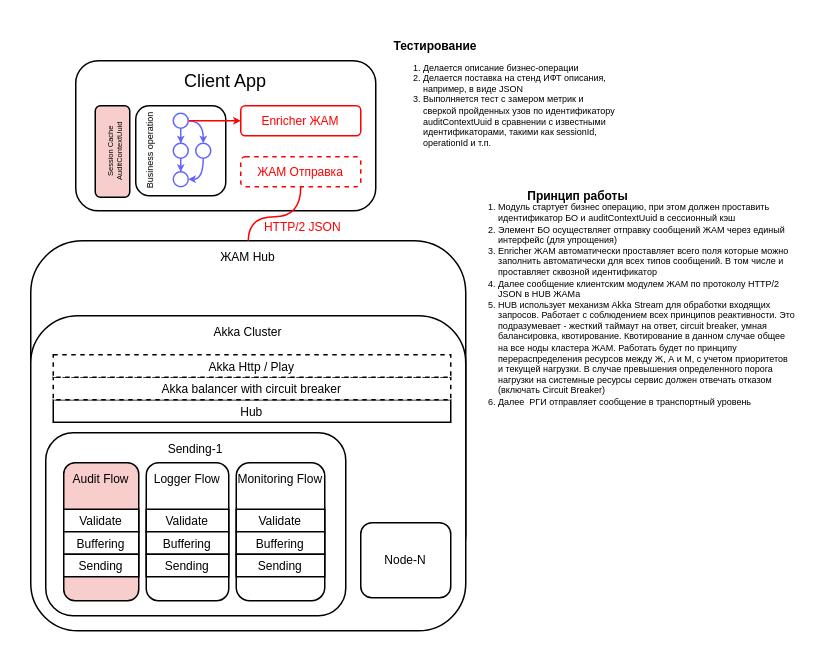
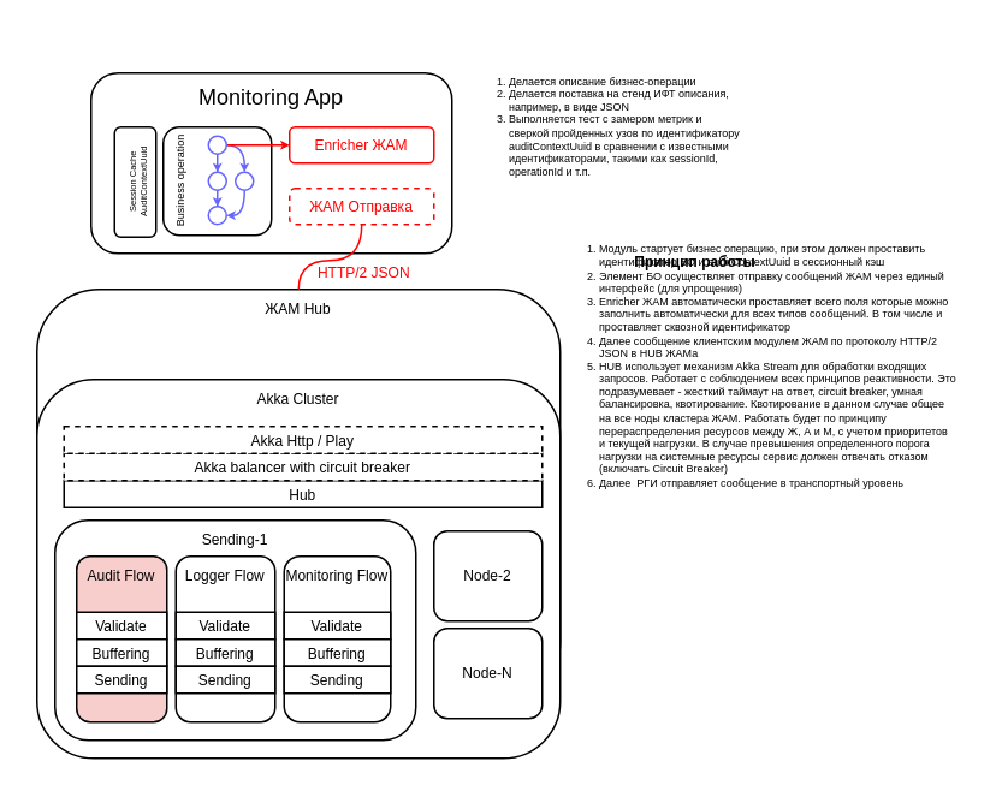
- <mxCell id="40" value="Тестирование" style="text;html=1;strokeColor=none;fillColor=none;align=center;verticalAlign=middle;whiteSpace=wrap;rounded=0;labelBackgroundColor=none;fontSize=8;fontColor=#000000;fontStyle=1" vertex="1" parent="1"><mxGeometry x="270" y="20" width="40" height="20" as="geometry" /></mxCell>
- <mxCell id="4" value="Client App" style="rounded=1;whiteSpace=wrap;html=1;verticalAlign=top;" vertex="1" parent="1"><mxGeometry x="50" y="40" width="200" height="100" as="geometry" /></mxCell>
+ <mxCell id="4" value="Monitoring App" style="rounded=1;whiteSpace=wrap;html=1;verticalAlign=top;" vertex="1" parent="1"><mxGeometry x="50" y="40" width="200" height="100" as="geometry" /></mxCell>
- <mxCell id="43" value="Session Cache&lt;br style=&quot;font-size: 5px;&quot;&gt;AuditContextUuid" style="rounded=1;whiteSpace=wrap;html=1;labelBackgroundColor=none;strokeColor=#000000;fontSize=5;fontColor=#000000;rotation=-90;fillColor=#f8cecc;" vertex="1" parent="1"><mxGeometry x="44" y="89" width="61" height="23" as="geometry" /></mxCell>
+ <mxCell id="43" value="Session Cache&lt;br style=&quot;font-size: 5px;&quot;&gt;AuditContextUuid" style="rounded=1;whiteSpace=wrap;html=1;labelBackgroundColor=none;strokeColor=#000000;fontSize=5;fontColor=#000000;rotation=-90;" vertex="1" parent="1"><mxGeometry x="44" y="89" width="61" height="23" as="geometry" /></mxCell>
- <mxCell id="41" value="Принцип работы" style="text;html=1;strokeColor=none;fillColor=none;align=center;verticalAlign=middle;whiteSpace=wrap;rounded=0;labelBackgroundColor=none;fontSize=8;fontColor=#000000;fontStyle=1" vertex="1" parent="1"><mxGeometry x="330" y="120" width="110" height="20" as="geometry" /></mxCell>
+ <mxCell id="41" value="Принцип работы" style="text;html=1;strokeColor=none;fillColor=none;align=center;verticalAlign=middle;whiteSpace=wrap;rounded=0;labelBackgroundColor=none;fontSize=8;fontColor=#000000;fontStyle=1" vertex="1" parent="1"><mxGeometry x="330" y="135" width="110" height="20" as="geometry" /></mxCell>
+ <mxCell id="21" value="Node-2" style="rounded=1;whiteSpace=wrap;html=1;labelBackgroundColor=none;strokeColor=#000000;fontSize=8;fontColor=#000000;" vertex="1" parent="1"><mxGeometry x="240" y="294" width="60" height="50" as="geometry" /></mxCell>
